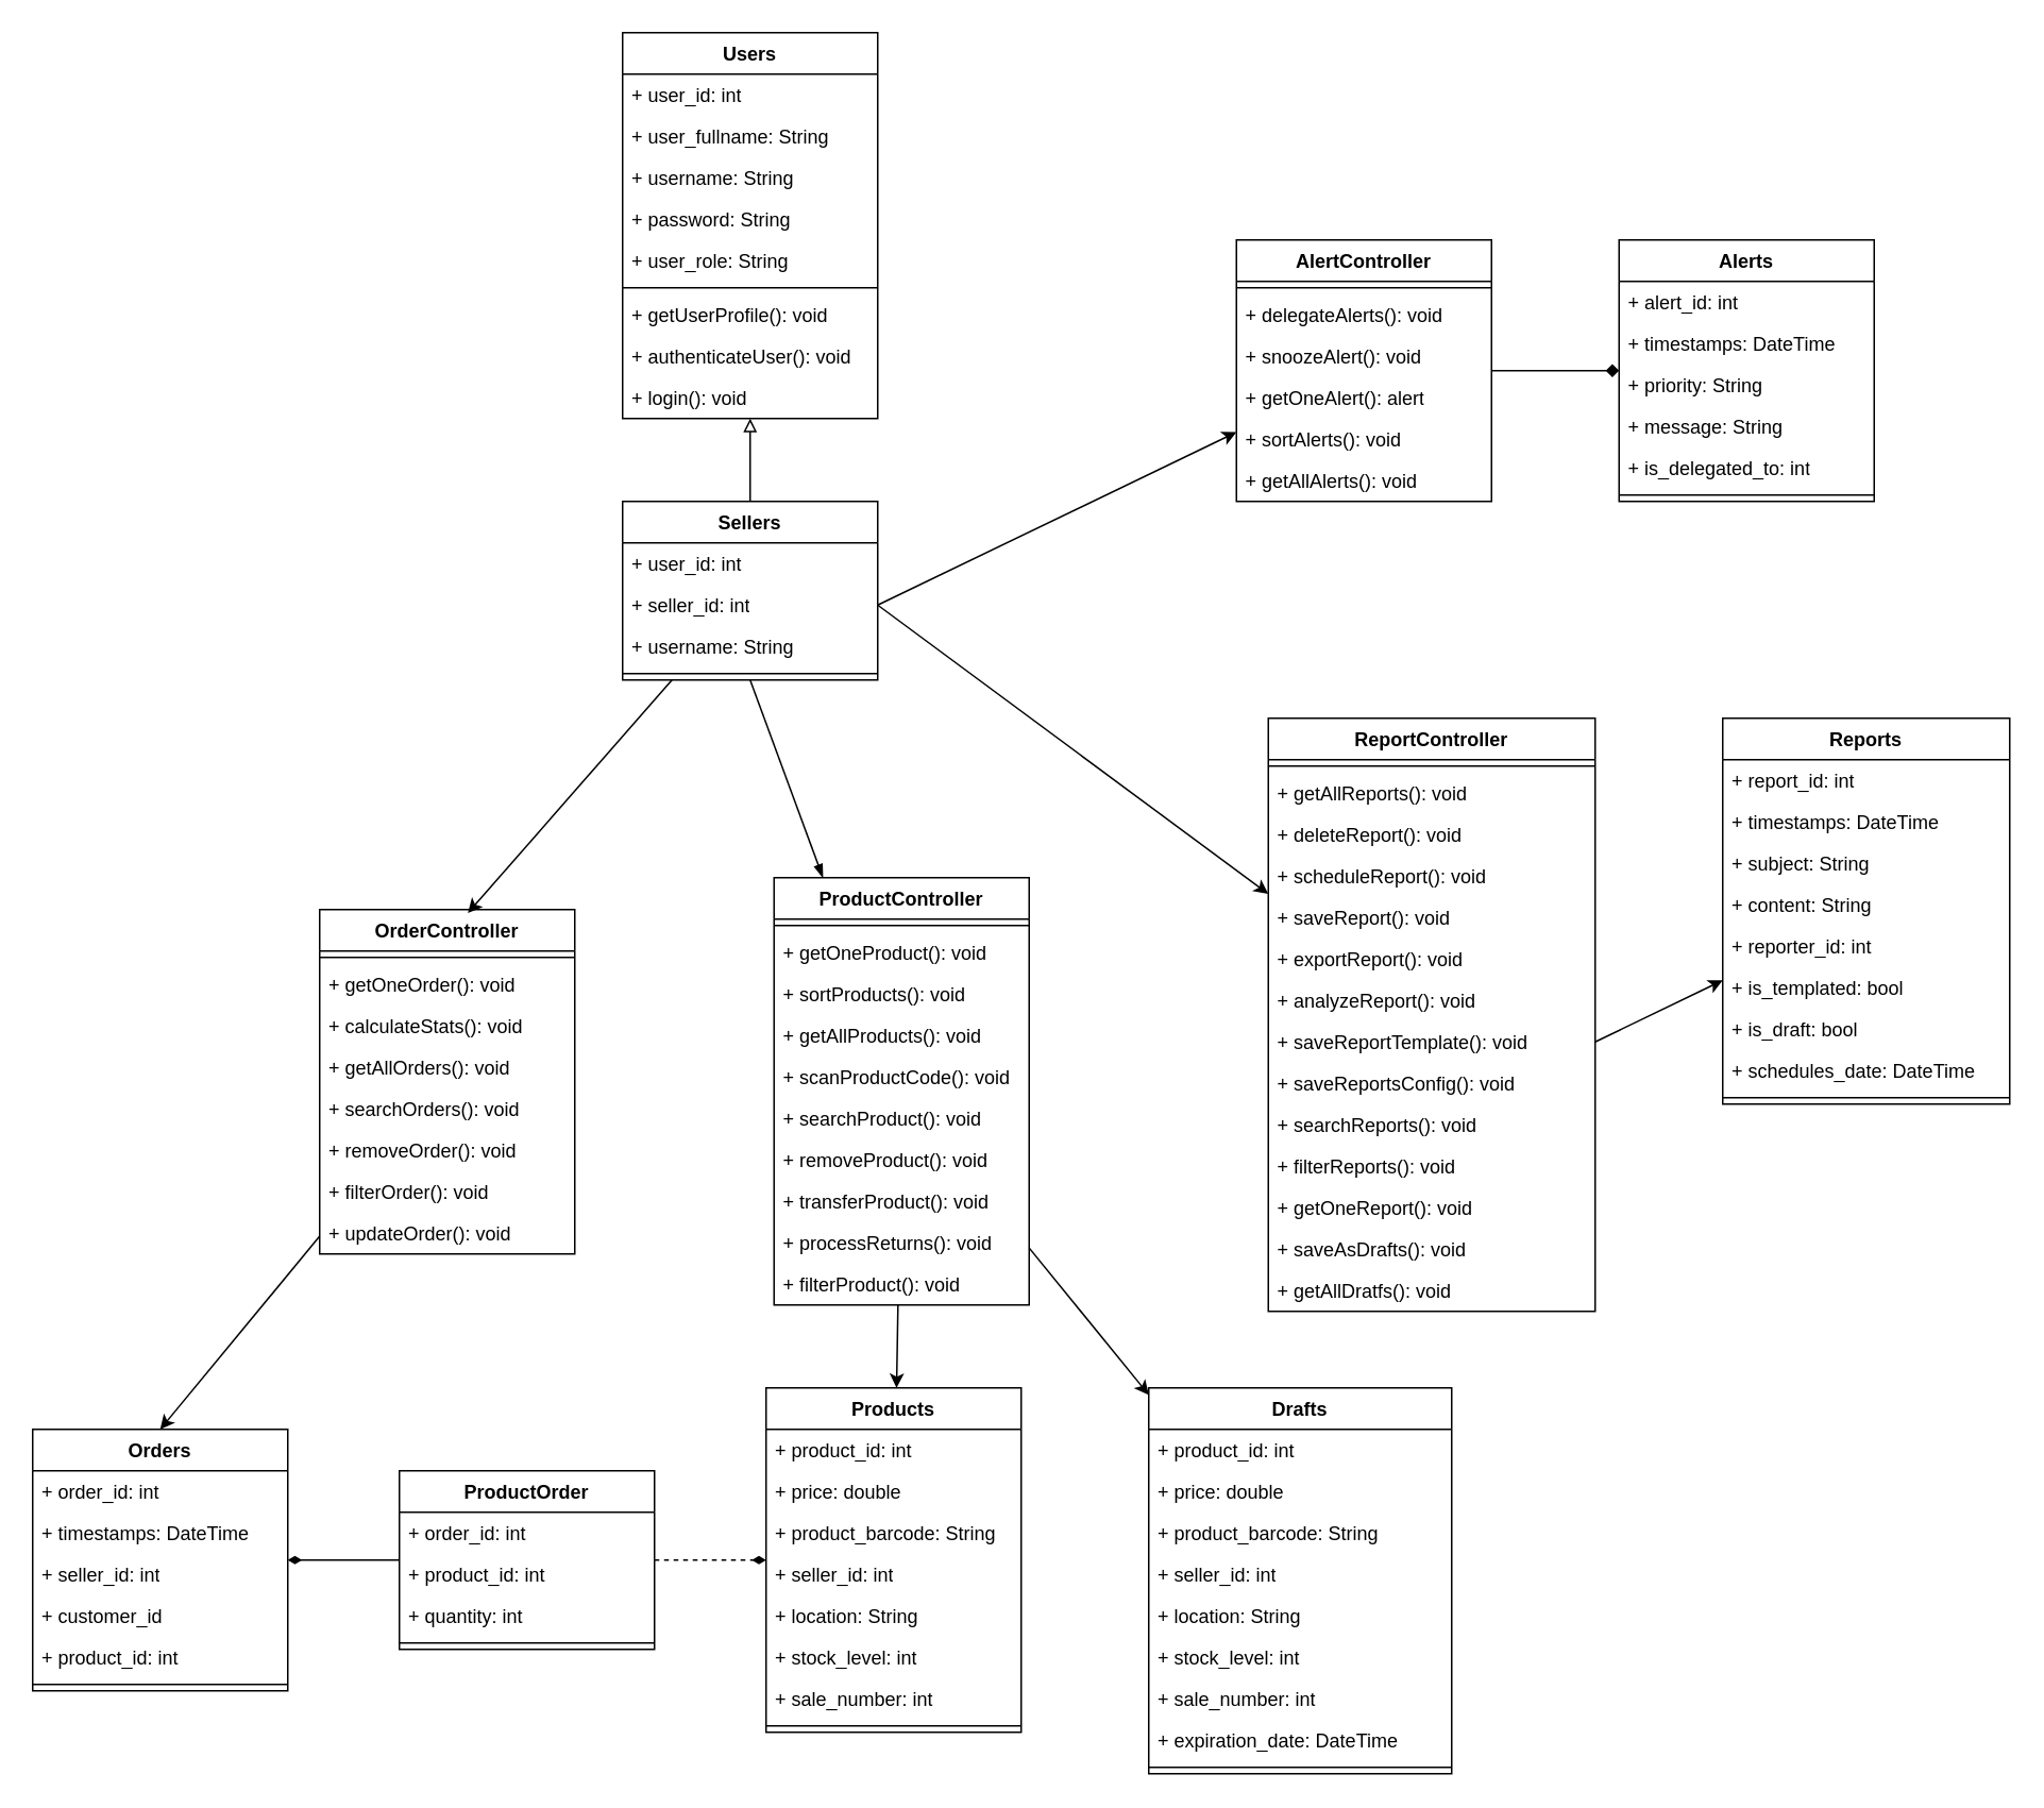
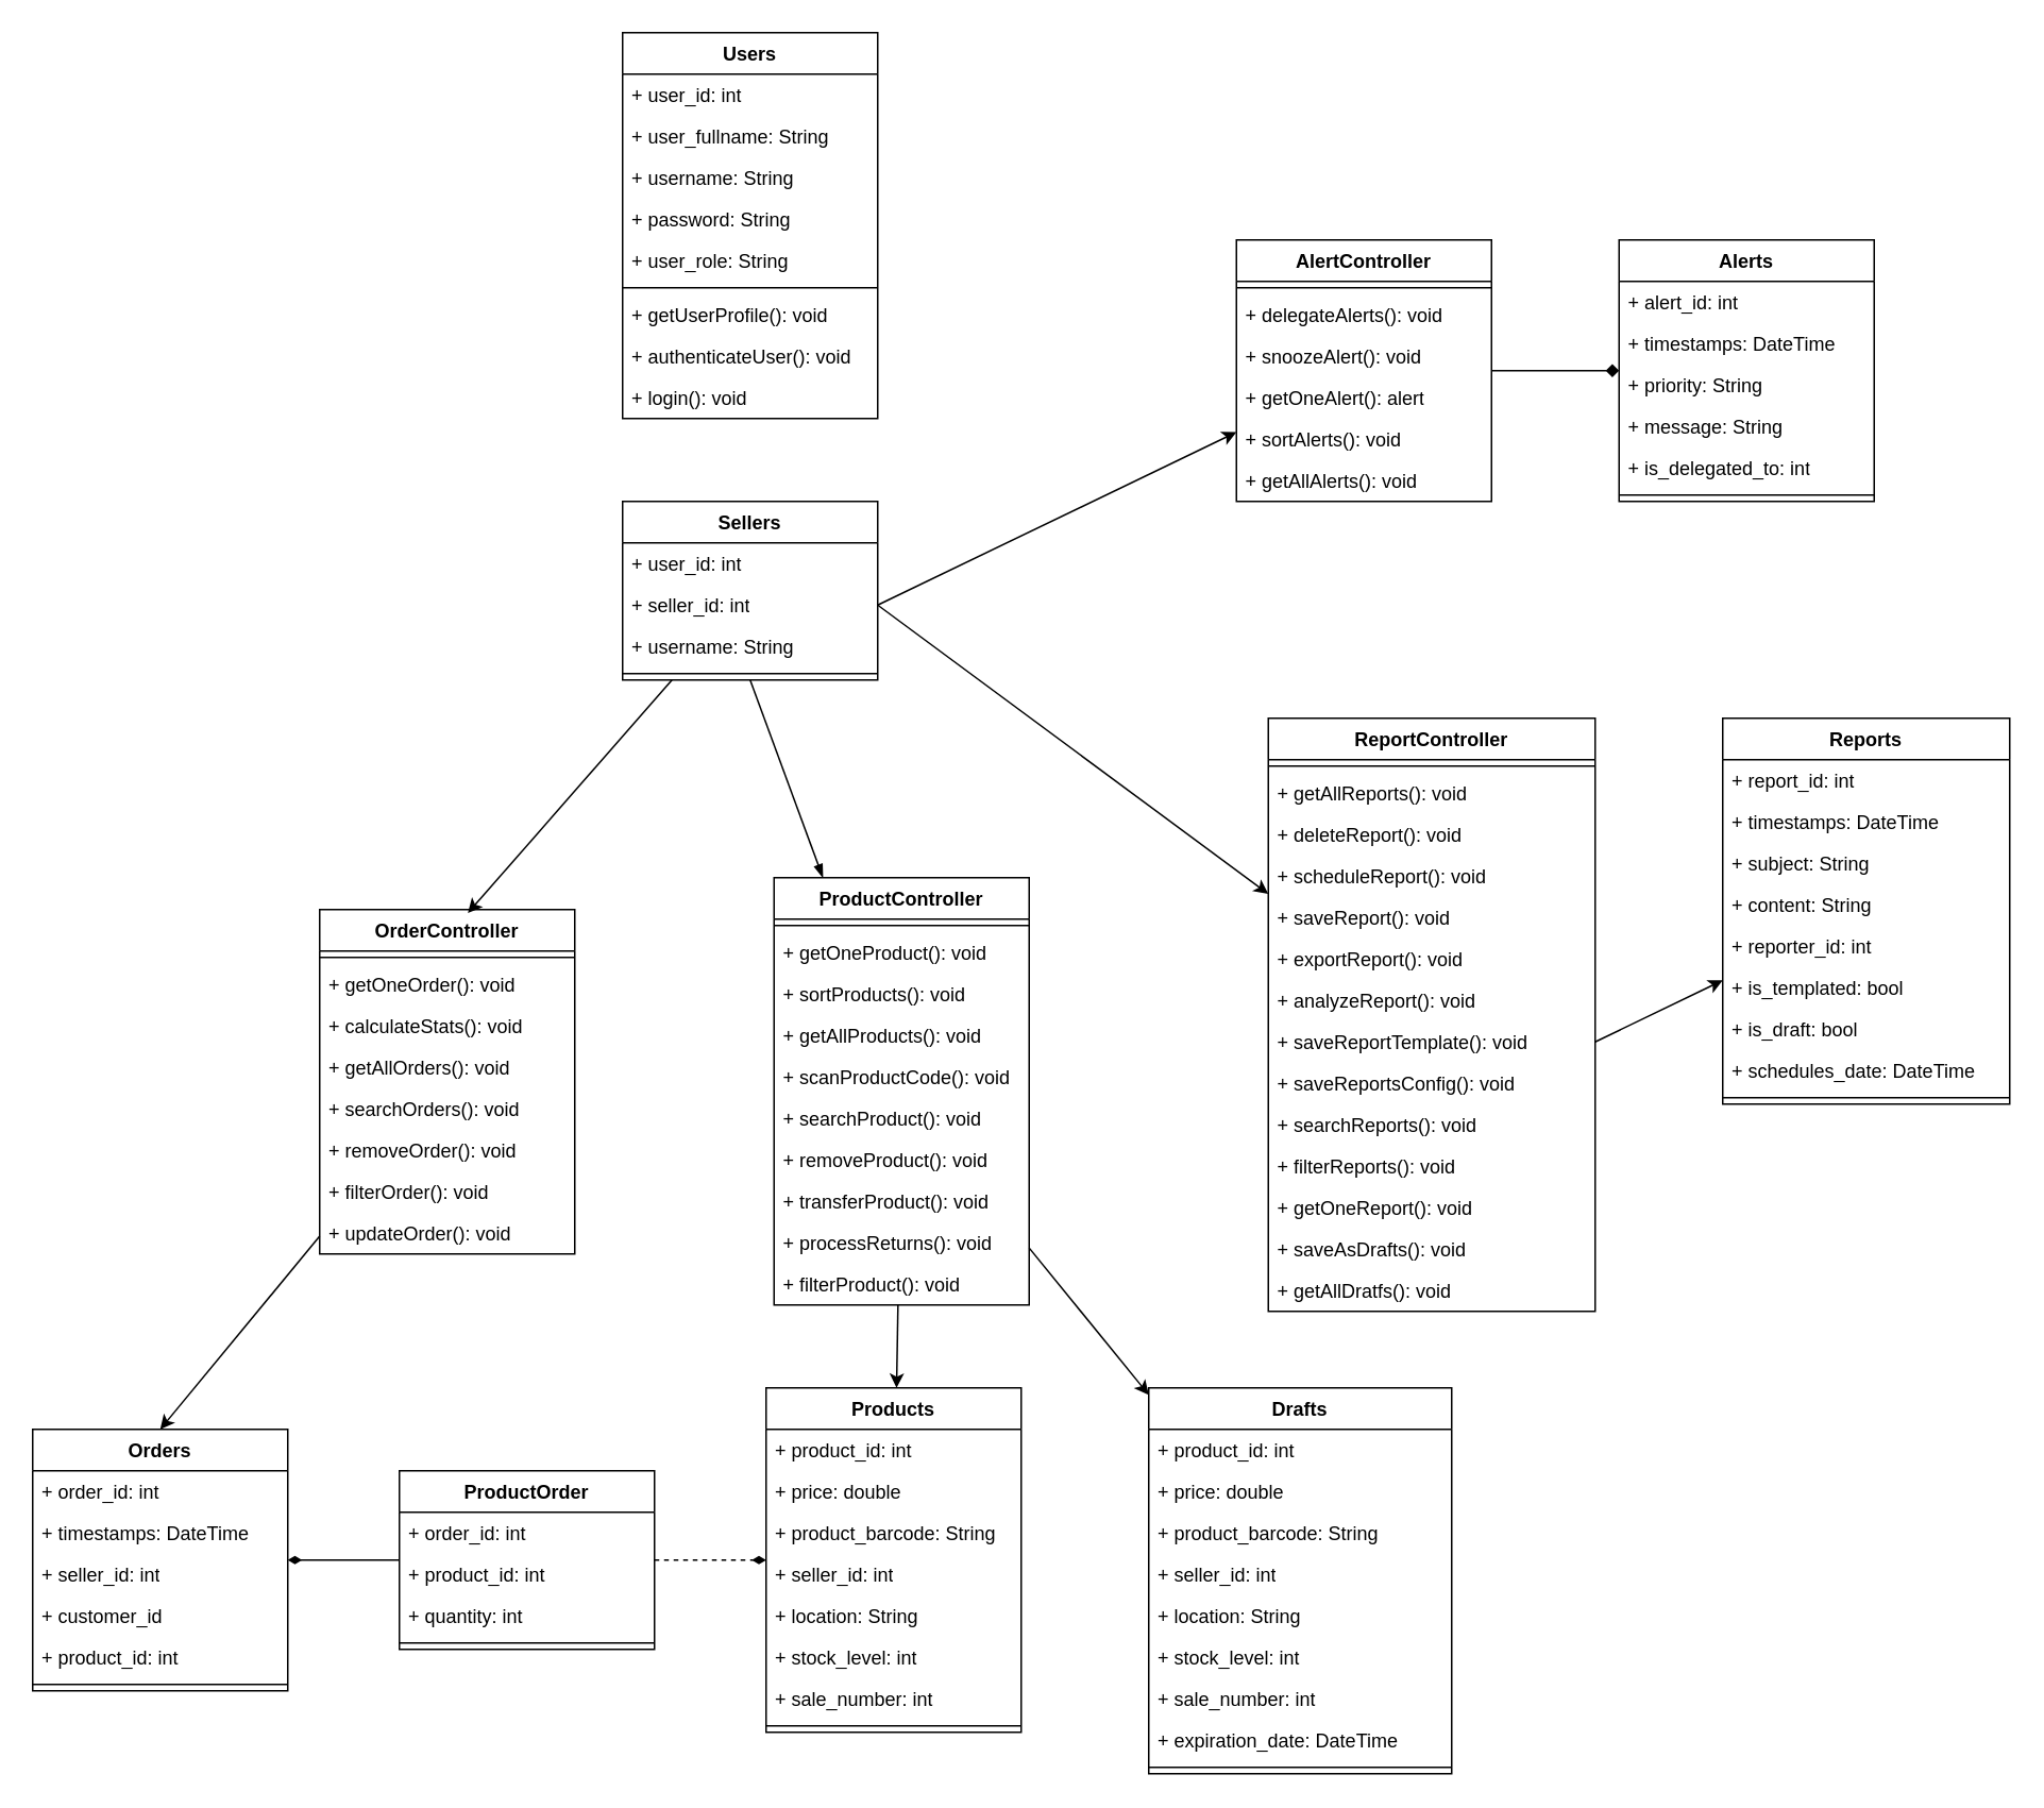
- <mxCell id="36" style="edgeStyle=orthogonalEdgeStyle;rounded=0;orthogonalLoop=1;jettySize=auto;html=1;exitX=0.5;exitY=0;exitDx=0;exitDy=0;endArrow=block;endFill=0;" parent="1" source="38" target="2" edge="1"><mxGeometry relative="1" as="geometry" /></mxCell>
